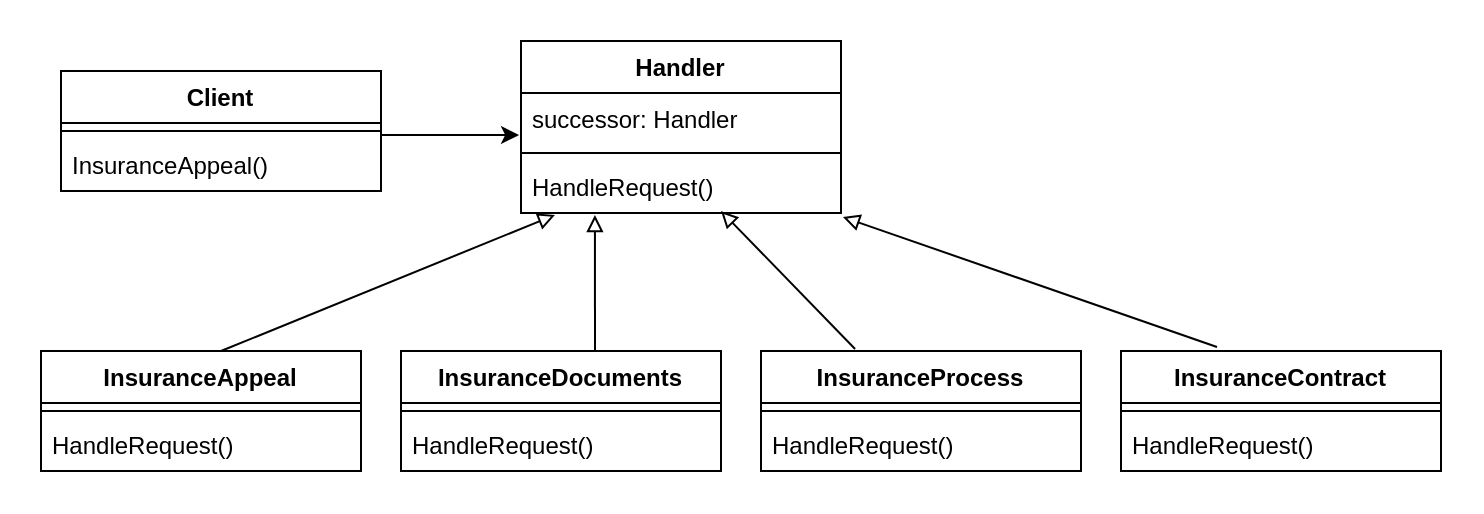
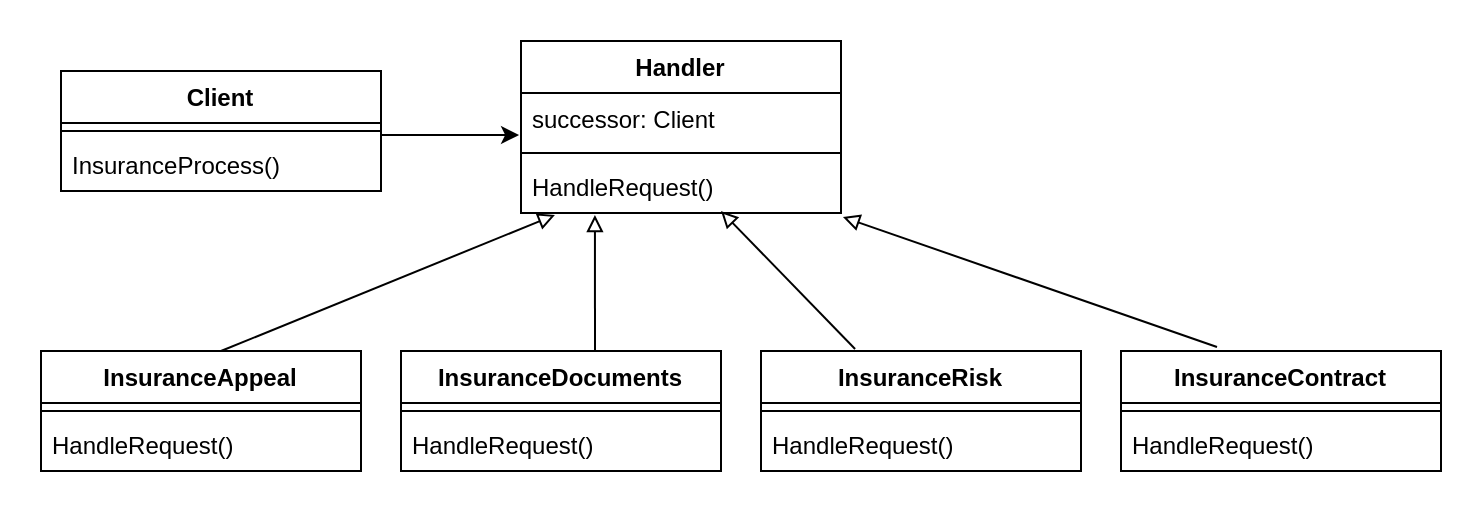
- <mxCell id="6" value="successor: Handler" style="text;strokeColor=none;fillColor=none;align=left;verticalAlign=top;spacingLeft=4;spacingRight=4;overflow=hidden;rotatable=0;points=[[0,0.5],[1,0.5]];portConstraint=eastwest;" parent="5" vertex="1"><mxGeometry y="26" width="160" height="26" as="geometry" /></mxCell>
+ <mxCell id="6" value="successor: Client" style="text;strokeColor=none;fillColor=none;align=left;verticalAlign=top;spacingLeft=4;spacingRight=4;overflow=hidden;rotatable=0;points=[[0,0.5],[1,0.5]];portConstraint=eastwest;" parent="5" vertex="1"><mxGeometry y="26" width="160" height="26" as="geometry" /></mxCell>
- <mxCell id="4" value="InsuranceAppeal()" style="text;strokeColor=none;fillColor=none;align=left;verticalAlign=top;spacingLeft=4;spacingRight=4;overflow=hidden;rotatable=0;points=[[0,0.5],[1,0.5]];portConstraint=eastwest;" parent="2" vertex="1"><mxGeometry y="34" width="160" height="26" as="geometry" /></mxCell>
+ <mxCell id="4" value="InsuranceProcess()" style="text;strokeColor=none;fillColor=none;align=left;verticalAlign=top;spacingLeft=4;spacingRight=4;overflow=hidden;rotatable=0;points=[[0,0.5],[1,0.5]];portConstraint=eastwest;" parent="2" vertex="1"><mxGeometry y="34" width="160" height="26" as="geometry" /></mxCell>
- <mxCell id="16" value="InsuranceProcess" style="swimlane;fontStyle=1;align=center;verticalAlign=top;childLayout=stackLayout;horizontal=1;startSize=26;horizontalStack=0;resizeParent=1;resizeParentMax=0;resizeLast=0;collapsible=1;marginBottom=0;" parent="1" vertex="1"><mxGeometry x="380" y="175" width="160" height="60" as="geometry" /></mxCell>
+ <mxCell id="16" value="InsuranceRisk" style="swimlane;fontStyle=1;align=center;verticalAlign=top;childLayout=stackLayout;horizontal=1;startSize=26;horizontalStack=0;resizeParent=1;resizeParentMax=0;resizeLast=0;collapsible=1;marginBottom=0;" parent="1" vertex="1"><mxGeometry x="380" y="175" width="160" height="60" as="geometry" /></mxCell>
